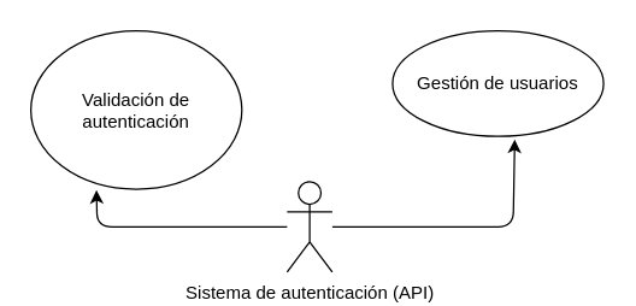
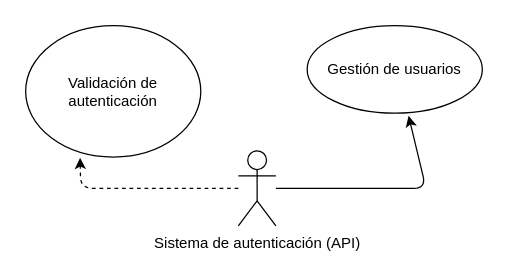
- <mxCell id="6" value="Gestión de usuarios" style="ellipse;whiteSpace=wrap;html=1;fontColor=#000000;fillColor=none;strokeColor=#000000;" vertex="1" parent="1"><mxGeometry x="260" y="20" width="140" height="70" as="geometry" /></mxCell>
+ <mxCell id="6" value="Gestión de usuarios" style="ellipse;whiteSpace=wrap;html=1;fontColor=#000000;fillColor=none;strokeColor=#000000;" vertex="1" parent="1"><mxGeometry x="245" y="20" width="140" height="70" as="geometry" /></mxCell>
- <mxCell id="2" style="edgeStyle=none;html=1;entryX=0.311;entryY=1.006;entryDx=0;entryDy=0;entryPerimeter=0;fontColor=#000000;strokeColor=#000000;" edge="1" parent="1" source="4" target="5"><mxGeometry relative="1" as="geometry"><Array as="points"><mxPoint x="64" y="150" /></Array></mxGeometry></mxCell>
+ <mxCell id="2" style="edgeStyle=none;html=1;entryX=0.311;entryY=1.006;entryDx=0;entryDy=0;entryPerimeter=0;fontColor=#000000;strokeColor=#000000;dashed=1;" edge="1" parent="1" source="4" target="5"><mxGeometry relative="1" as="geometry"><Array as="points"><mxPoint x="64" y="150" /></Array></mxGeometry></mxCell>
